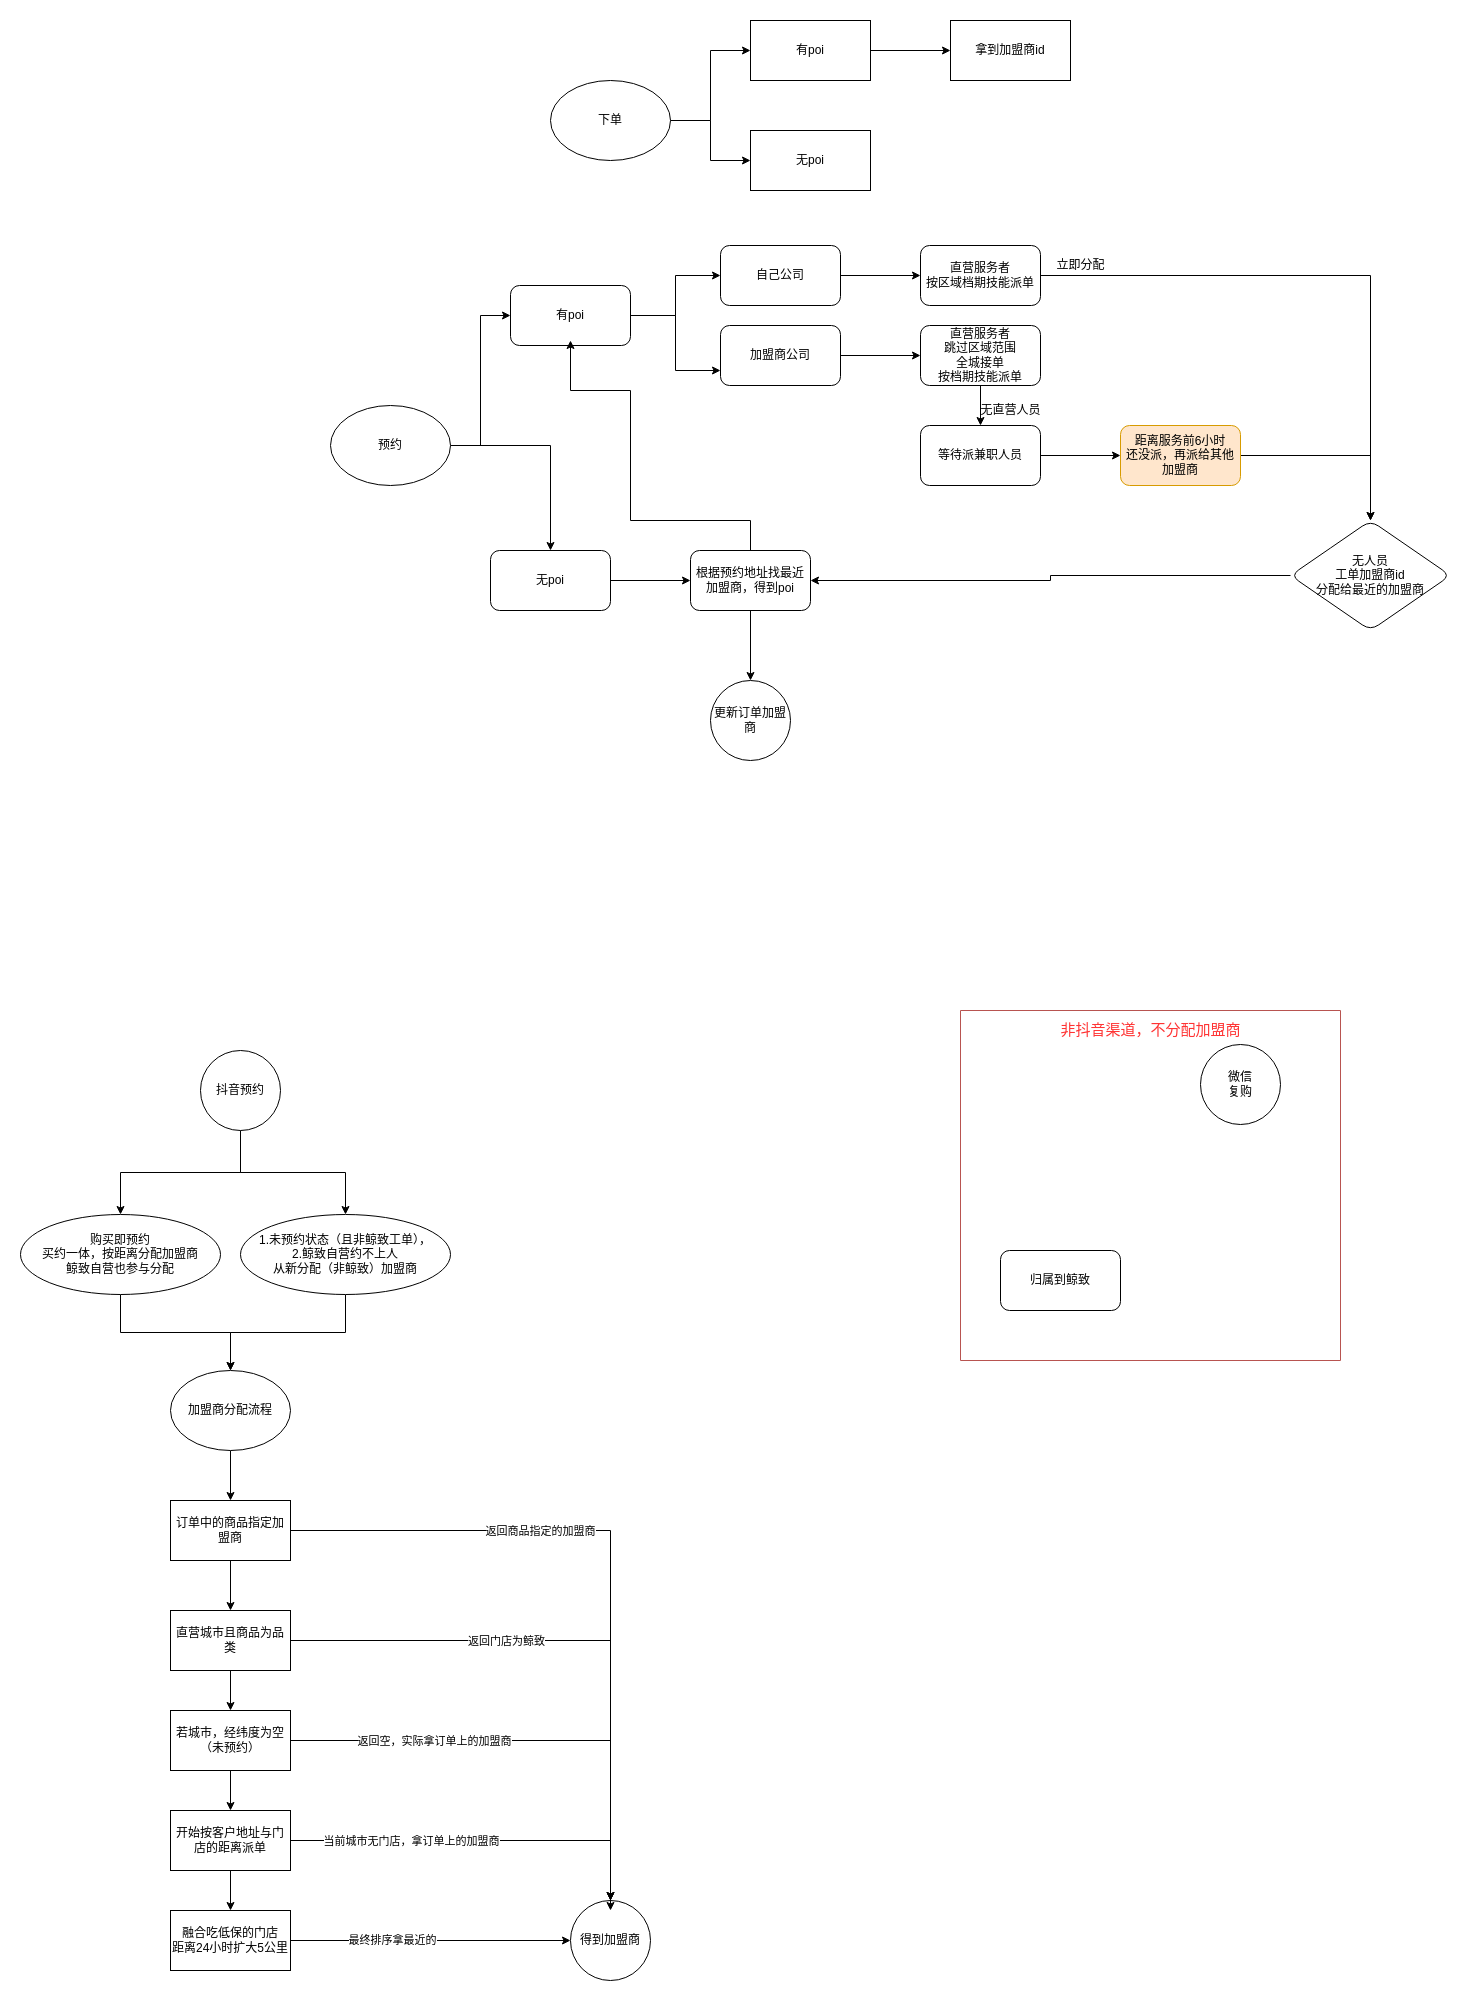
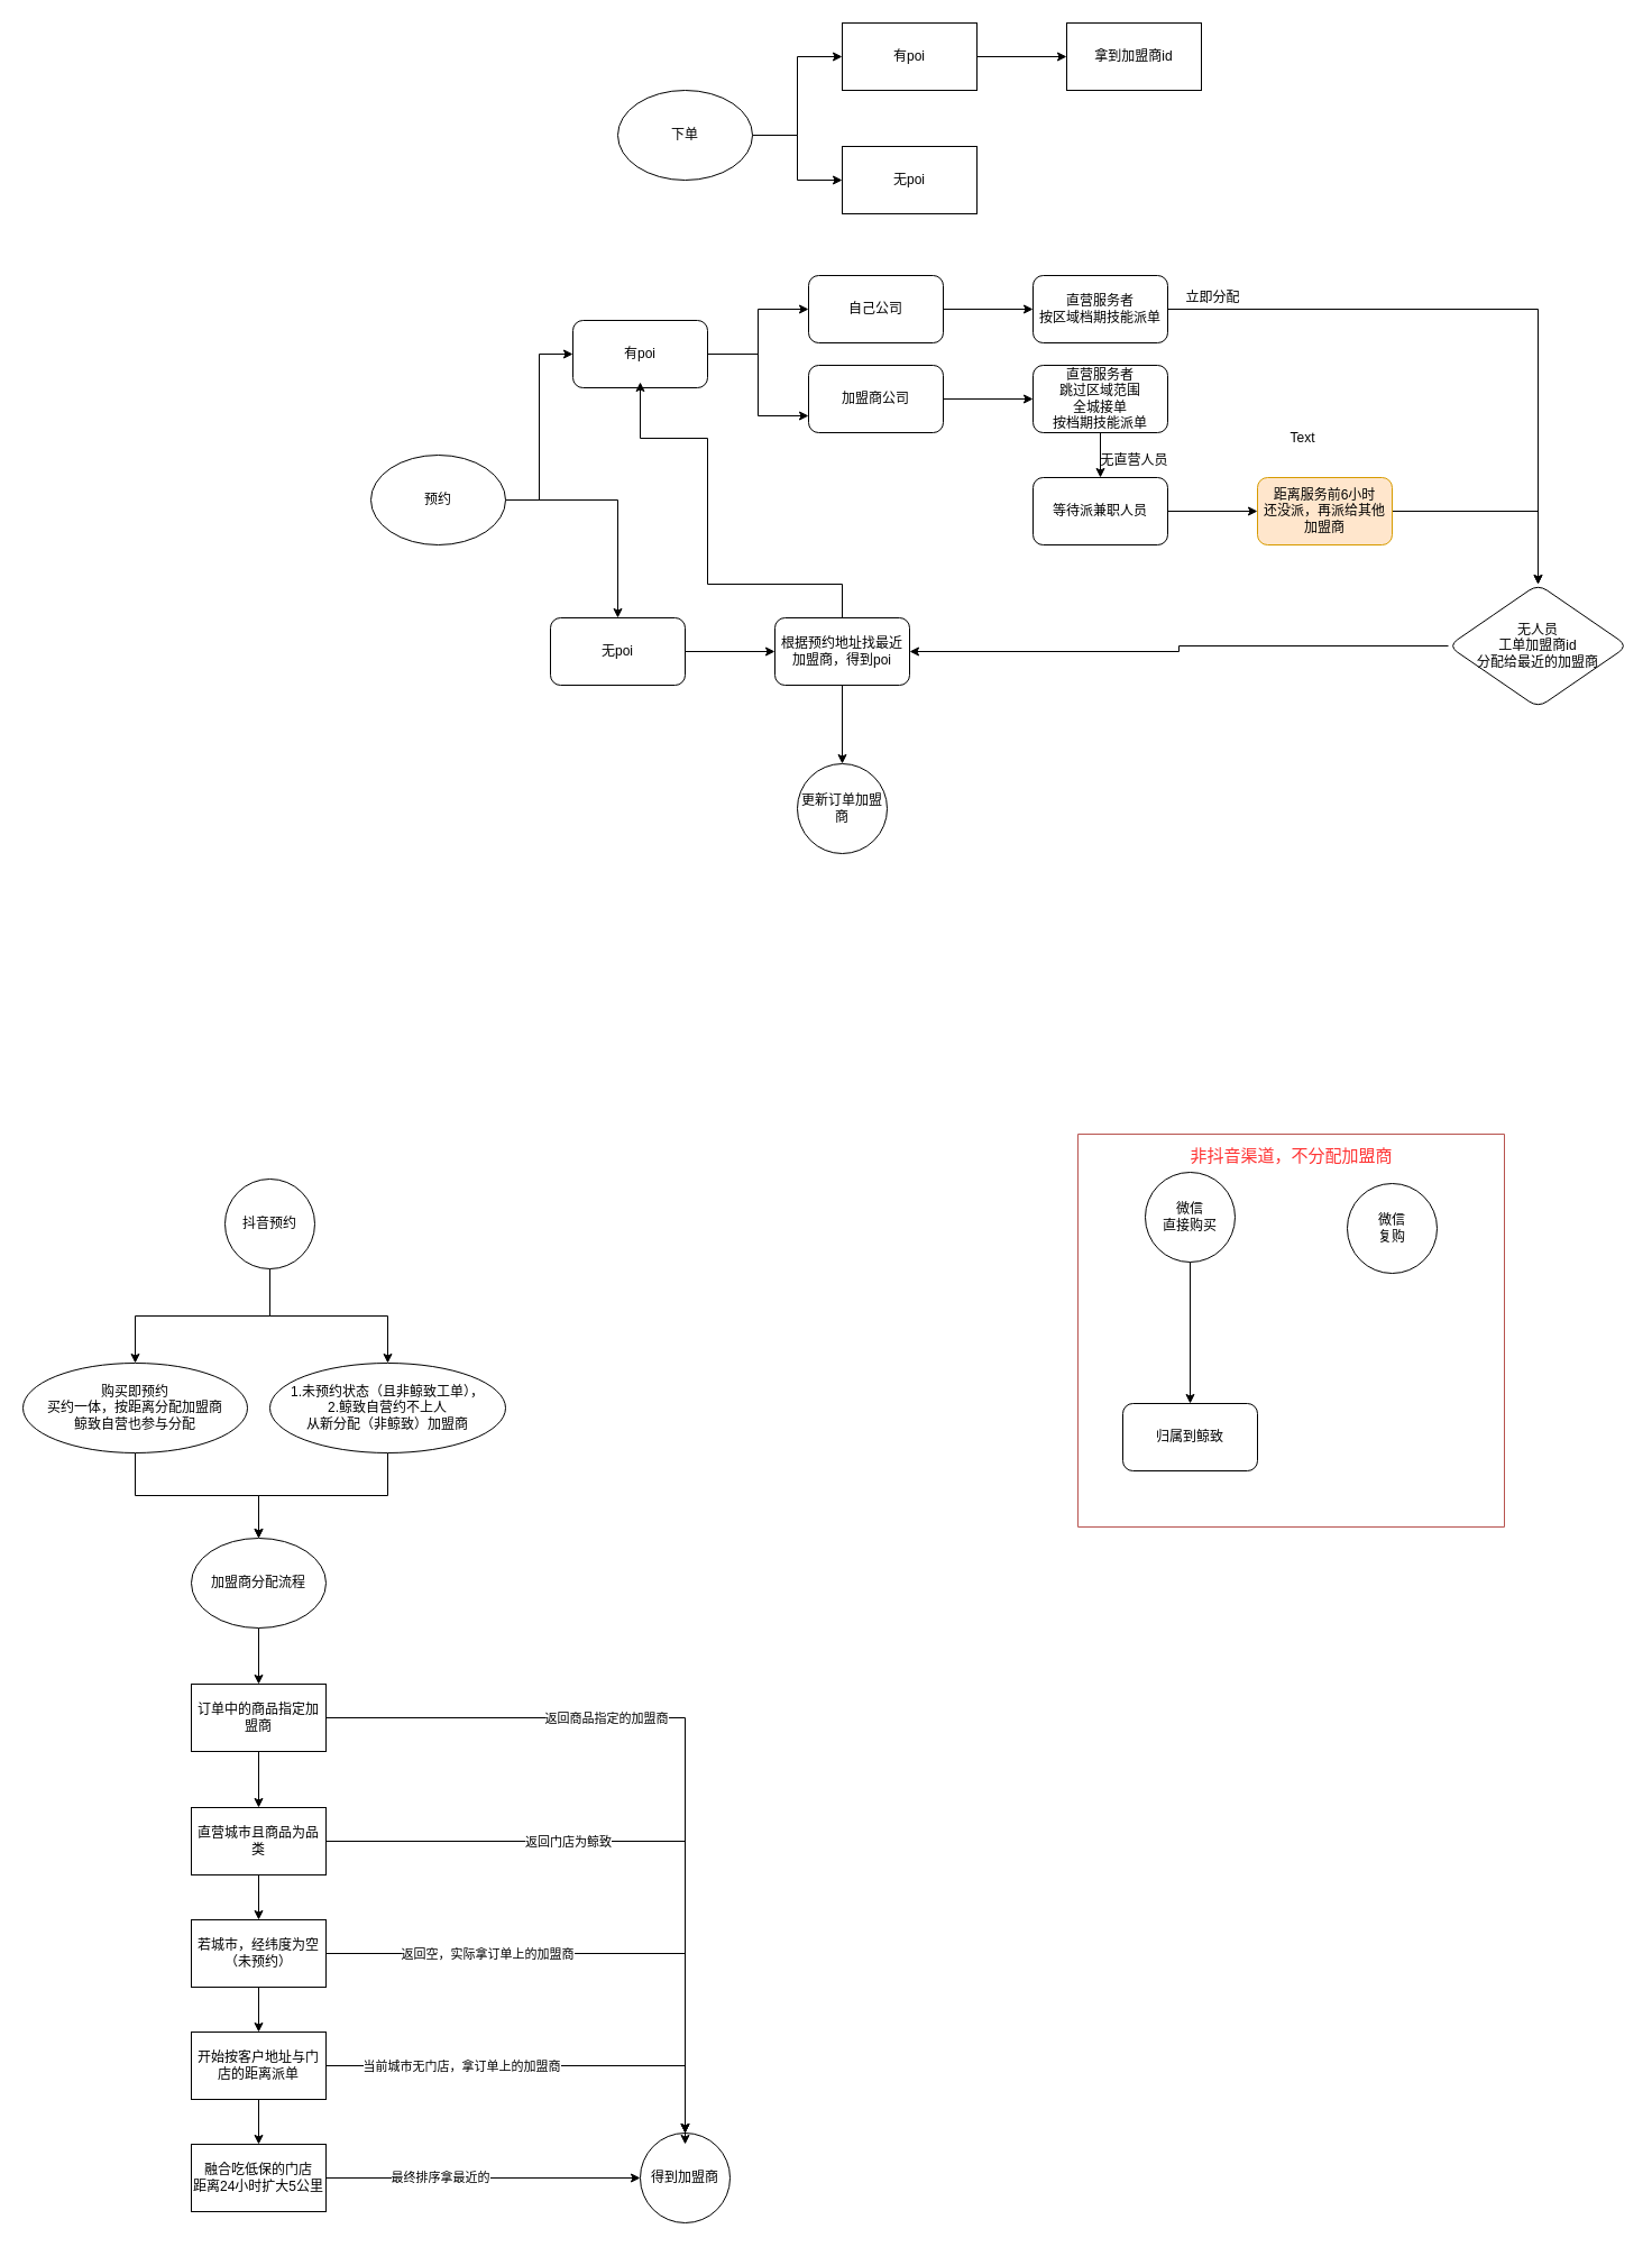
+ <mxCell id="37" value="Text" style="text;html=1;align=center;verticalAlign=middle;resizable=0;points=[];autosize=1;strokeColor=none;fillColor=none;" parent="1" vertex="1"><mxGeometry x="1135" y="375" width="50" height="30" as="geometry" /></mxCell>
+ <mxCell id="42" value="微信&lt;br&gt;直接购买" style="ellipse;whiteSpace=wrap;html=1;aspect=fixed;" vertex="1" parent="1"><mxGeometry x="1020" y="1044" width="80" height="80" as="geometry" /></mxCell>
- <mxCell id="43" value="微信&lt;br&gt;复购" style="ellipse;whiteSpace=wrap;html=1;aspect=fixed;" vertex="1" parent="1"><mxGeometry x="1200" y="1044" width="80" height="80" as="geometry" /></mxCell>
+ <mxCell id="43" value="微信&lt;br&gt;复购" style="ellipse;whiteSpace=wrap;html=1;aspect=fixed;" vertex="1" parent="1"><mxGeometry x="1200" y="1054" width="80" height="80" as="geometry" /></mxCell>
+ <mxCell id="41" style="edgeStyle=orthogonalEdgeStyle;rounded=0;orthogonalLoop=1;jettySize=auto;html=1;entryX=0.5;entryY=0;entryDx=0;entryDy=0;" edge="1" parent="1" source="42" target="44"><mxGeometry relative="1" as="geometry" /></mxCell>
